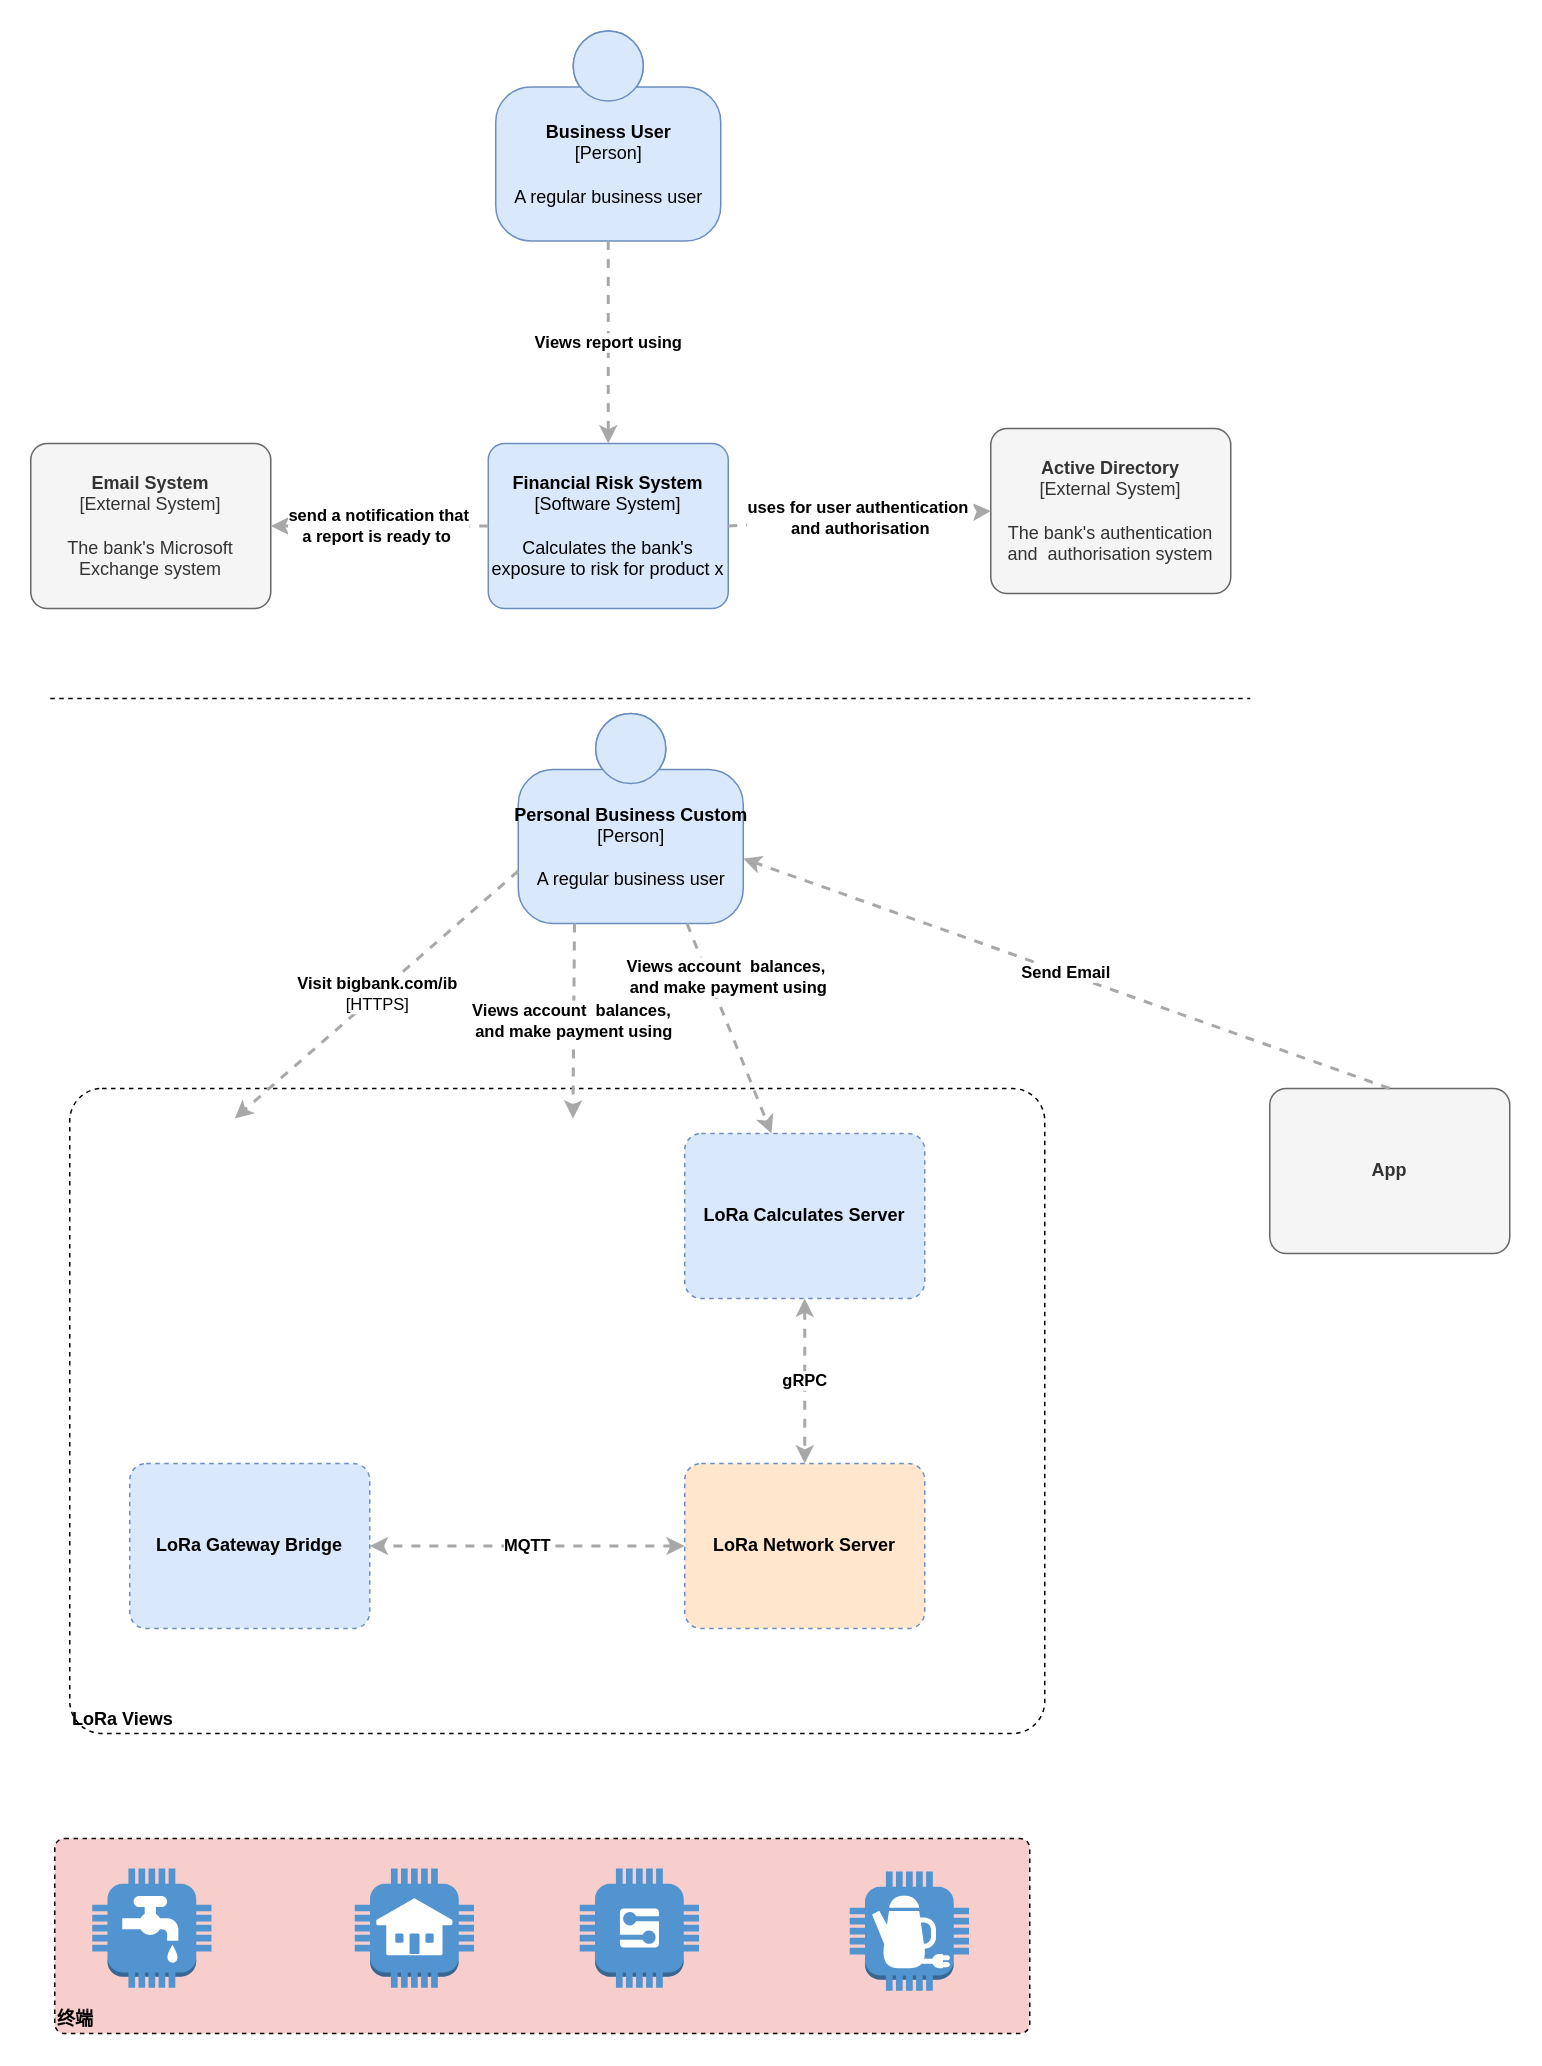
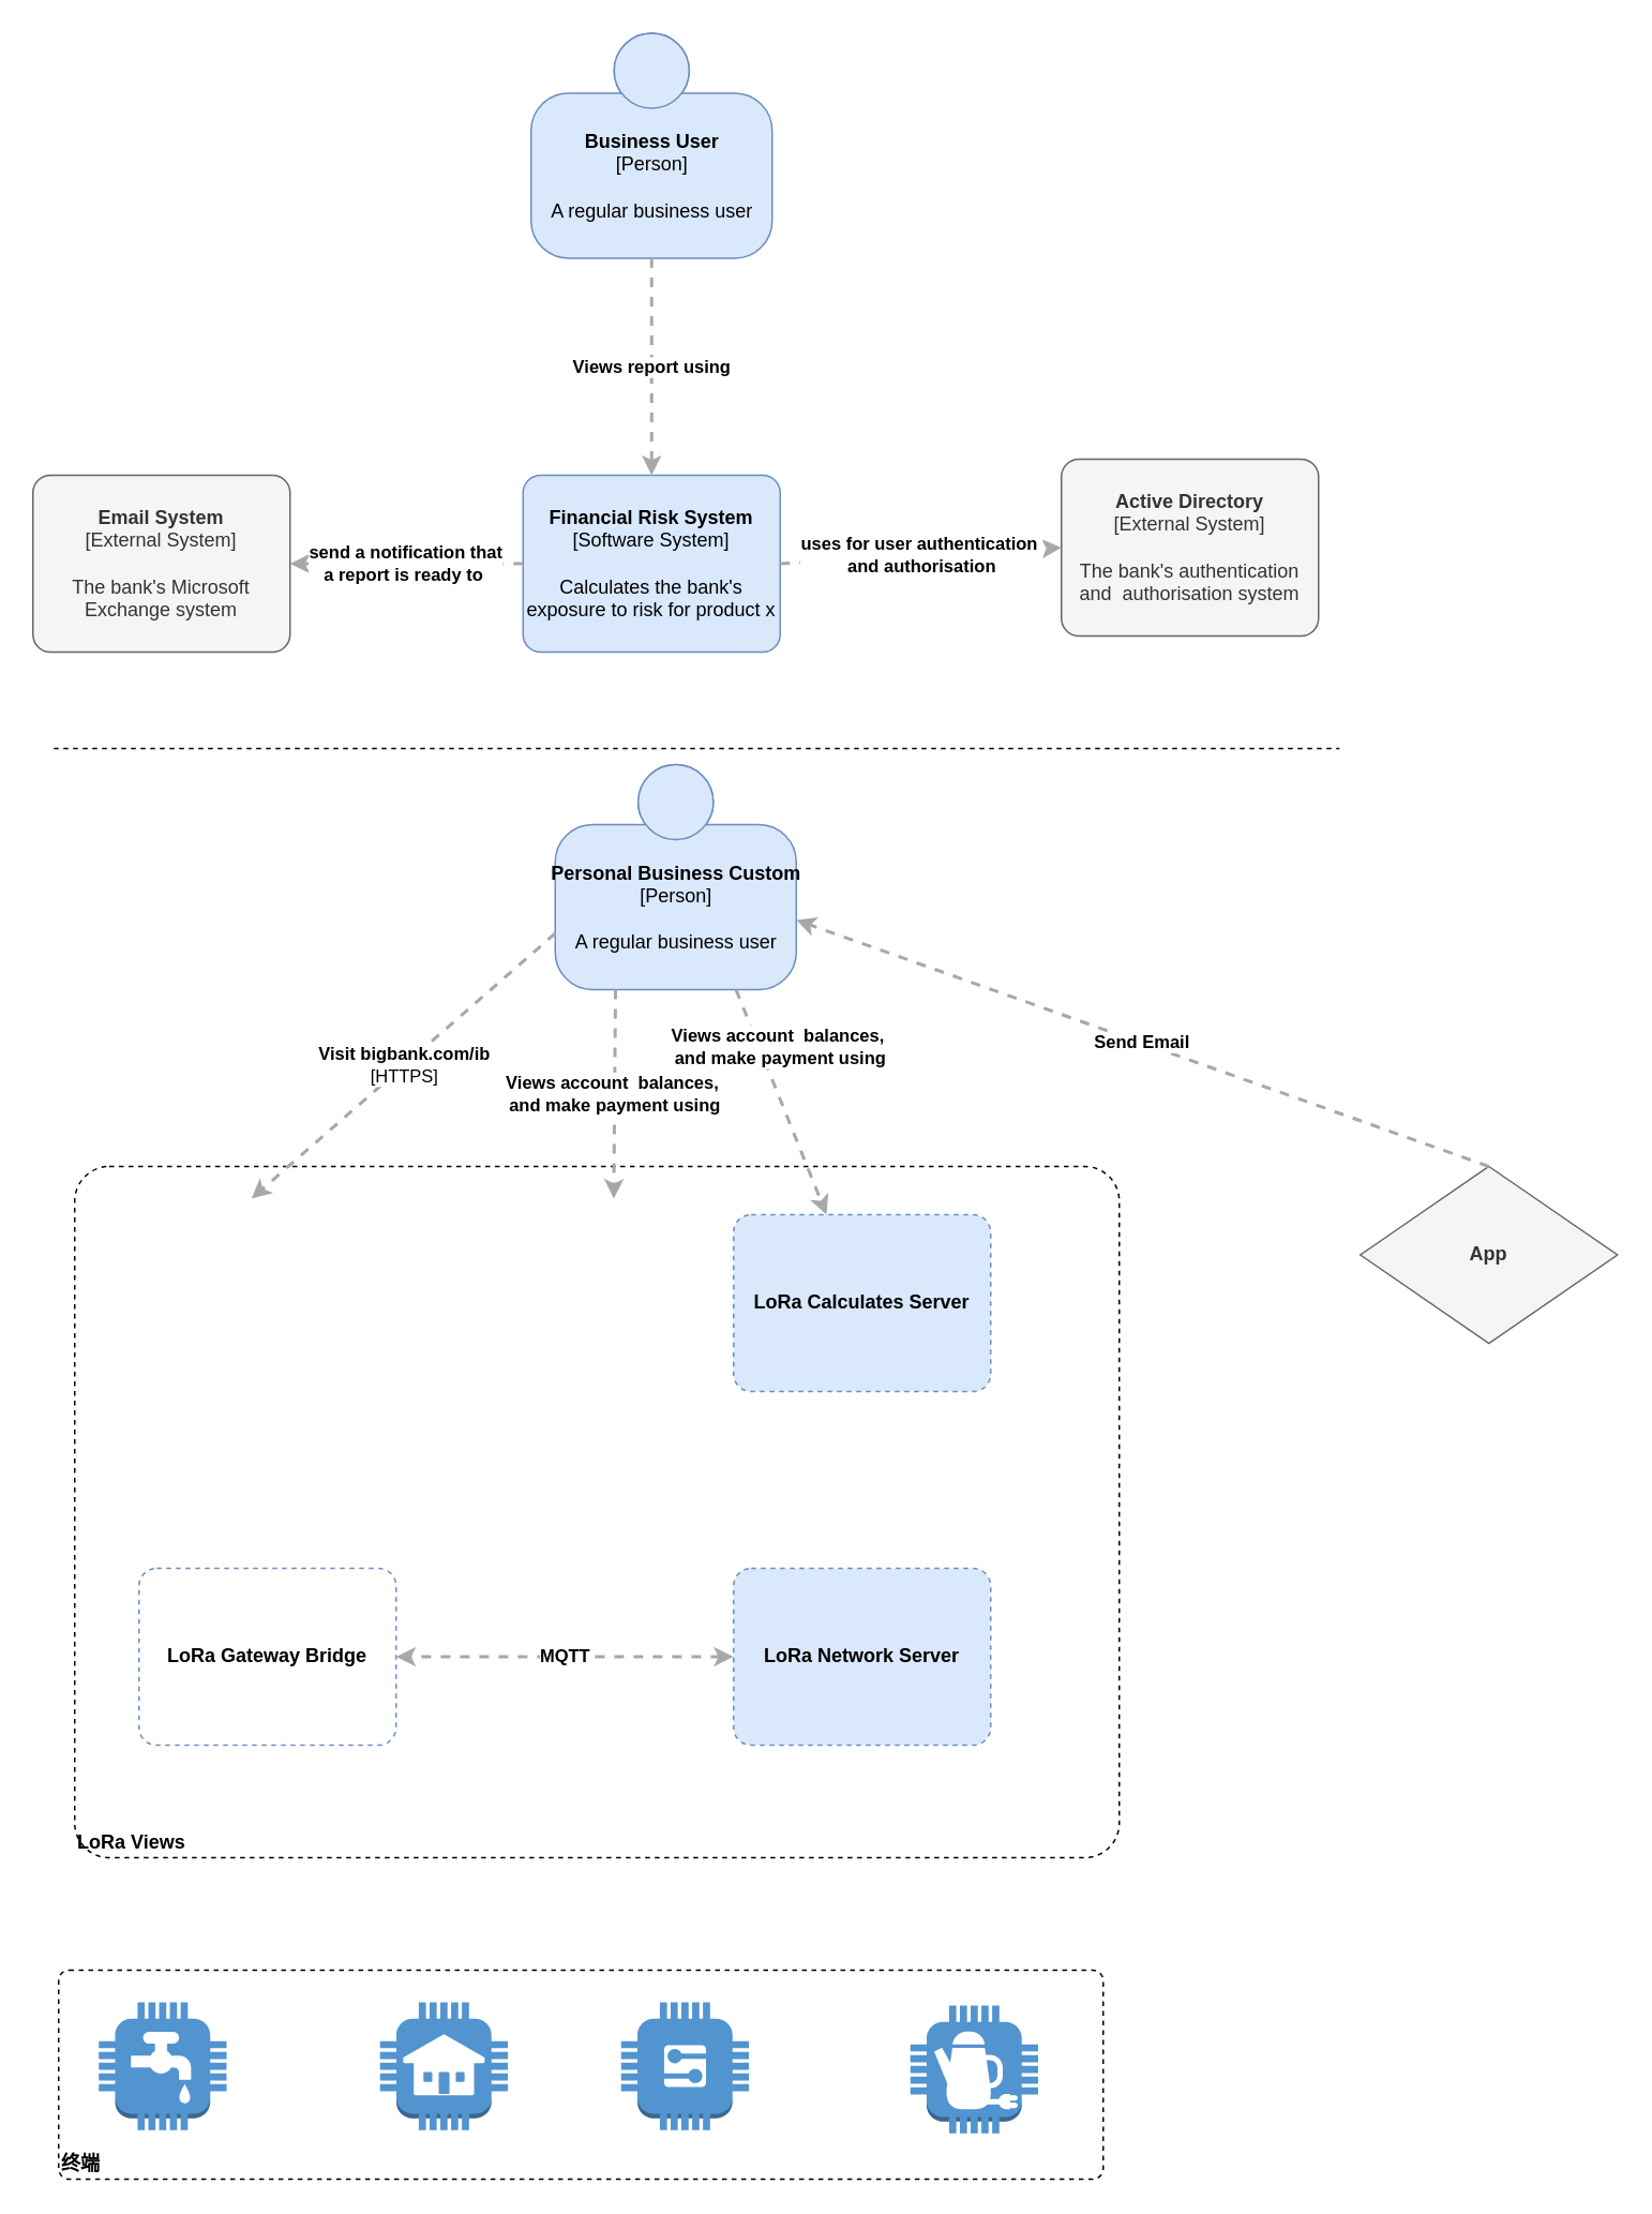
- <mxCell id="15" value="&lt;b&gt;App&lt;/b&gt;" style="rounded=1;whiteSpace=wrap;html=1;labelBackgroundColor=none;fillColor=#f5f5f5;fontColor=#333333;align=center;arcSize=10;strokeColor=#666666;points=[[0.25,0,0],[0.5,0,0],[0.75,0,0],[1,0.25,0],[1,0.5,0],[1,0.75,0],[0.75,1,0],[0.5,1,0],[0.25,1,0],[0,0.75,0],[0,0.5,0],[0,0.25,0]];" parent="1" vertex="1"><mxGeometry x="846" y="725" width="160" height="110.0" as="geometry" /></mxCell>
+ <mxCell id="15" value="&lt;b&gt;App&lt;/b&gt;" style="rhombus;whiteSpace=wrap;html=1;labelBackgroundColor=none;fillColor=#f5f5f5;fontColor=#333333;align=center;arcSize=10;strokeColor=#666666;points=[[0.25,0,0],[0.5,0,0],[0.75,0,0],[1,0.25,0],[1,0.5,0],[1,0.75,0],[0.75,1,0],[0.5,1,0],[0.25,1,0],[0,0.75,0],[0,0.5,0],[0,0.25,0]];" parent="1" vertex="1"><mxGeometry x="846" y="725" width="160" height="110.0" as="geometry" /></mxCell>
- <mxCell id="19" value="&lt;div style=&quot;text-align: left&quot;&gt;&lt;div style=&quot;text-align: center&quot;&gt;&lt;b&gt;gRPC&lt;/b&gt;&lt;/div&gt;&lt;/div&gt;" style="edgeStyle=none;rounded=0;html=1;jettySize=auto;orthogonalLoop=1;strokeColor=#A8A8A8;strokeWidth=2;fontColor=#000000;jumpStyle=none;dashed=1;exitX=0.5;exitY=1;exitDx=0;exitDy=0;exitPerimeter=0;startArrow=classic;startFill=1;" parent="1" source="13" target="14" edge="1"><mxGeometry width="200" relative="1" as="geometry"><mxPoint x="391.53" y="865" as="sourcePoint" /><mxPoint x="506" y="985" as="targetPoint" /></mxGeometry></mxCell>
- <mxCell id="26" value="&lt;b&gt;LoRa Gateway Bridge&lt;/b&gt;" style="rounded=1;whiteSpace=wrap;html=1;labelBackgroundColor=none;fillColor=#dae8fc;fontColor=#000000;align=center;arcSize=10;strokeColor=#6c8ebf;points=[[0.25,0,0],[0.5,0,0],[0.75,0,0],[1,0.25,0],[1,0.5,0],[1,0.75,0],[0.75,1,0],[0.5,1,0],[0.25,1,0],[0,0.75,0],[0,0.5,0],[0,0.25,0]];dashed=1;" vertex="1" parent="1"><mxGeometry x="86" y="975" width="160" height="110.0" as="geometry" /></mxCell>
+ <mxCell id="26" value="&lt;b&gt;LoRa Gateway Bridge&lt;/b&gt;" style="rounded=1;whiteSpace=wrap;html=1;labelBackgroundColor=none;fillColor=#ffffff;fontColor=#000000;align=center;arcSize=10;strokeColor=#6c8ebf;points=[[0.25,0,0],[0.5,0,0],[0.75,0,0],[1,0.25,0],[1,0.5,0],[1,0.75,0],[0.75,1,0],[0.5,1,0],[0.25,1,0],[0,0.75,0],[0,0.5,0],[0,0.25,0]];dashed=1;" vertex="1" parent="1"><mxGeometry x="86" y="975" width="160" height="110.0" as="geometry" /></mxCell>
- <mxCell id="14" value="&lt;b&gt;LoRa Network Server&lt;/b&gt;" style="rounded=1;whiteSpace=wrap;html=1;labelBackgroundColor=none;fillColor=#ffe6cc;fontColor=#000000;align=center;arcSize=10;strokeColor=#6c8ebf;points=[[0.25,0,0],[0.5,0,0],[0.75,0,0],[1,0.25,0],[1,0.5,0],[1,0.75,0],[0.75,1,0],[0.5,1,0],[0.25,1,0],[0,0.75,0],[0,0.5,0],[0,0.25,0]];dashed=1;" parent="1" vertex="1"><mxGeometry x="456" y="975" width="160" height="110.0" as="geometry" /></mxCell>
+ <mxCell id="14" value="&lt;b&gt;LoRa Network Server&lt;/b&gt;" style="rounded=1;whiteSpace=wrap;html=1;labelBackgroundColor=none;fillColor=#dae8fc;fontColor=#000000;align=center;arcSize=10;strokeColor=#6c8ebf;points=[[0.25,0,0],[0.5,0,0],[0.75,0,0],[1,0.25,0],[1,0.5,0],[1,0.75,0],[0.75,1,0],[0.5,1,0],[0.25,1,0],[0,0.75,0],[0,0.5,0],[0,0.25,0]];dashed=1;" parent="1" vertex="1"><mxGeometry x="456" y="975" width="160" height="110.0" as="geometry" /></mxCell>
- <mxCell id="21" value="&lt;div style=&quot;text-align: left&quot;&gt;&lt;b style=&quot;text-align: center&quot;&gt;终端&lt;/b&gt;&lt;br&gt;&lt;/div&gt;" style="rounded=1;whiteSpace=wrap;html=1;labelBackgroundColor=none;fillColor=#f8cecc;fontColor=#000000;align=left;arcSize=5;strokeColor=#000000;verticalAlign=bottom;points=[[0.25,0,0],[0.5,0,0],[0.75,0,0],[1,0.25,0],[1,0.5,0],[1,0.75,0],[0.75,1,0],[0.5,1,0],[0.25,1,0],[0,0.75,0],[0,0.5,0],[0,0.25,0]];dashed=1;" vertex="1" parent="1"><mxGeometry x="36" y="1225" width="650" height="130" as="geometry" /></mxCell>
+ <mxCell id="21" value="&lt;div style=&quot;text-align: left&quot;&gt;&lt;b style=&quot;text-align: center&quot;&gt;终端&lt;/b&gt;&lt;br&gt;&lt;/div&gt;" style="rounded=1;whiteSpace=wrap;html=1;labelBackgroundColor=none;fillColor=#ffffff;fontColor=#000000;align=left;arcSize=5;strokeColor=#000000;verticalAlign=bottom;points=[[0.25,0,0],[0.5,0,0],[0.75,0,0],[1,0.25,0],[1,0.5,0],[1,0.75,0],[0.75,1,0],[0.5,1,0],[0.25,1,0],[0,0.75,0],[0,0.5,0],[0,0.25,0]];dashed=1;" vertex="1" parent="1"><mxGeometry x="36" y="1225" width="650" height="130" as="geometry" /></mxCell>
